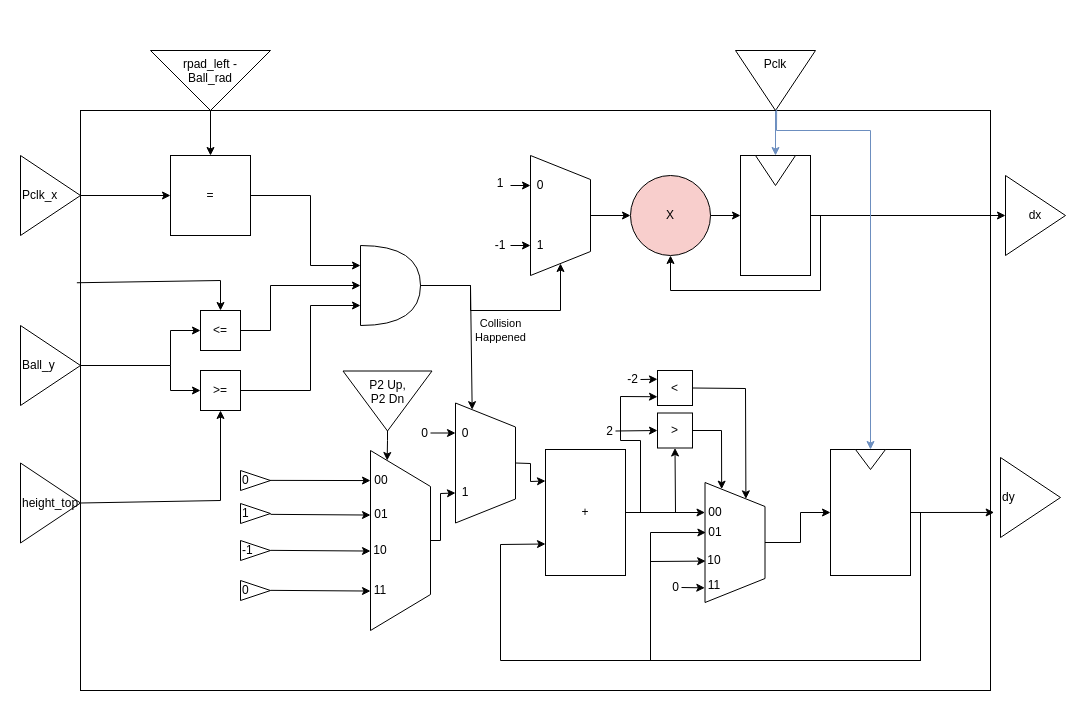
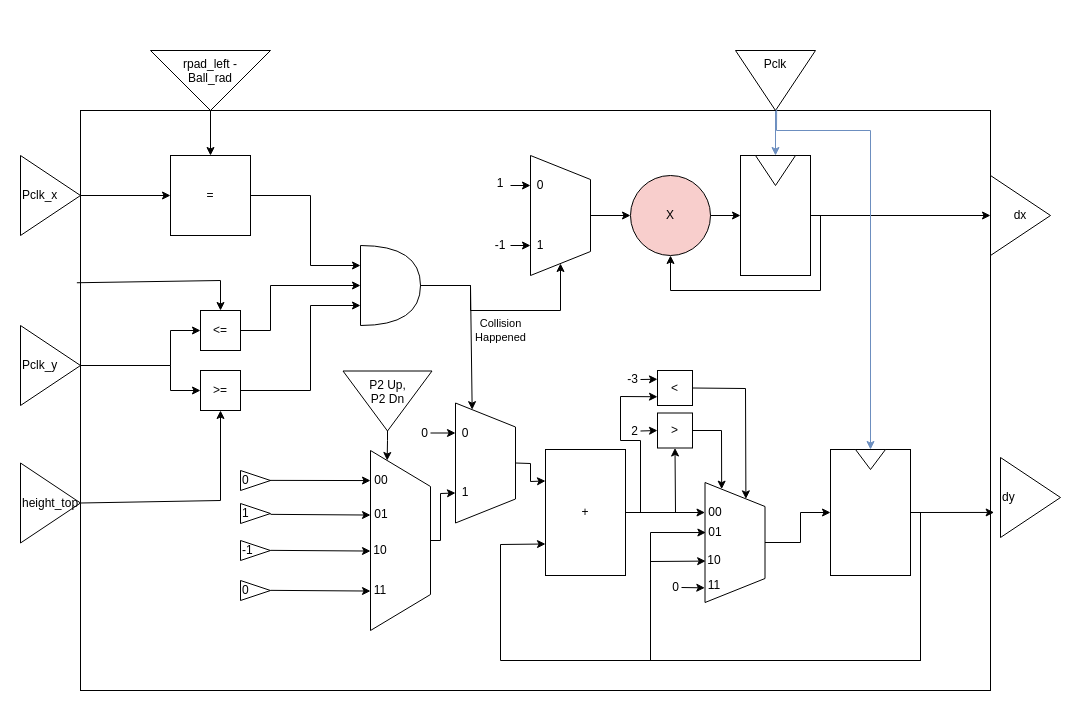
- <mxCell id="22" value="dx" style="triangle;whiteSpace=wrap;html=1;" vertex="1" parent="1"><mxGeometry x="1005" y="175" width="60" height="80" as="geometry" /></mxCell>
+ <mxCell id="22" value="dx" style="triangle;whiteSpace=wrap;html=1;" vertex="1" parent="1"><mxGeometry x="990" y="175" width="60" height="80" as="geometry" /></mxCell>
- <mxCell id="4" value="Ball_y" style="triangle;whiteSpace=wrap;html=1;align=left;" vertex="1" parent="1"><mxGeometry x="20" y="325" width="60" height="80" as="geometry" /></mxCell>
+ <mxCell id="4" value="Pclk_y" style="triangle;whiteSpace=wrap;html=1;align=left;" vertex="1" parent="1"><mxGeometry x="20" y="325" width="60" height="80" as="geometry" /></mxCell>
- <mxCell id="66" value="-2" style="text;html=1;strokeColor=none;fillColor=none;align=right;verticalAlign=middle;whiteSpace=wrap;rounded=0;" vertex="1" parent="1"><mxGeometry x="530" y="369" width="110" height="20" as="geometry" /></mxCell>
+ <mxCell id="66" value="-3" style="text;html=1;strokeColor=none;fillColor=none;align=right;verticalAlign=middle;whiteSpace=wrap;rounded=0;" vertex="1" parent="1"><mxGeometry x="530" y="369" width="110" height="20" as="geometry" /></mxCell>
- <mxCell id="61" value="2" style="text;html=1;strokeColor=none;fillColor=none;align=right;verticalAlign=middle;whiteSpace=wrap;rounded=0;" vertex="1" parent="1"><mxGeometry x="575" y="420.5" width="40" height="20" as="geometry" /></mxCell>
+ <mxCell id="61" value="2" style="text;html=1;strokeColor=none;fillColor=none;align=right;verticalAlign=middle;whiteSpace=wrap;rounded=0;" vertex="1" parent="1"><mxGeometry x="600" y="420.5" width="40" height="20" as="geometry" /></mxCell>
